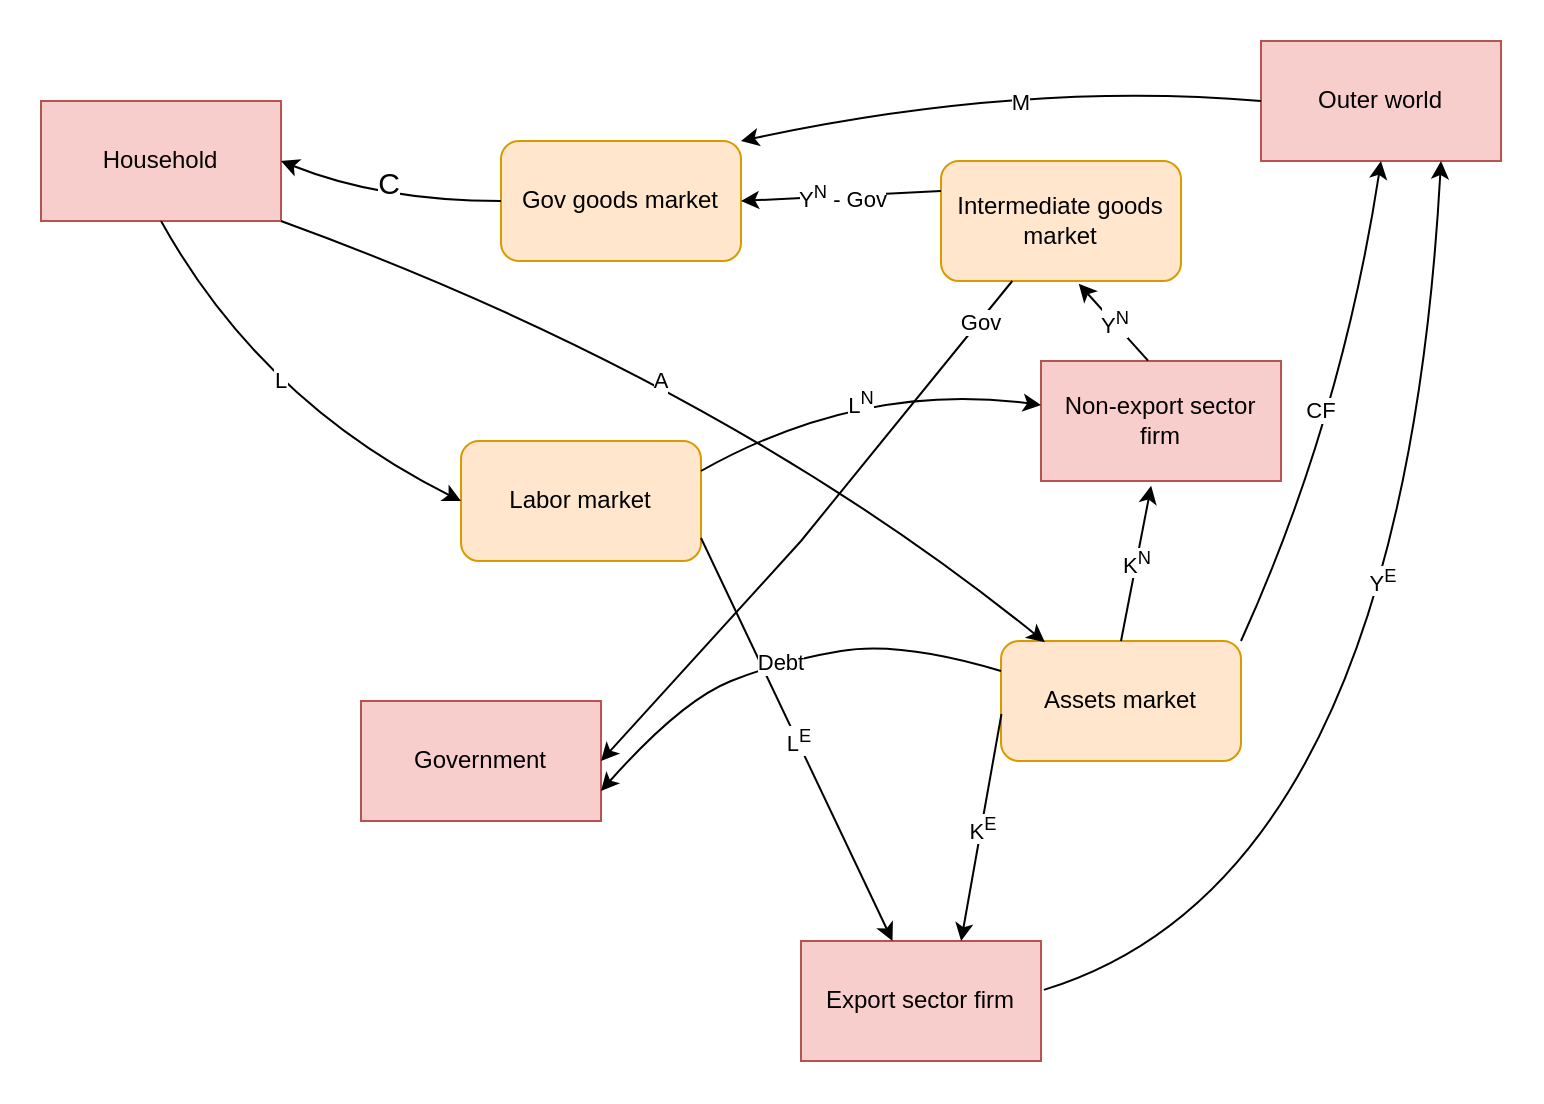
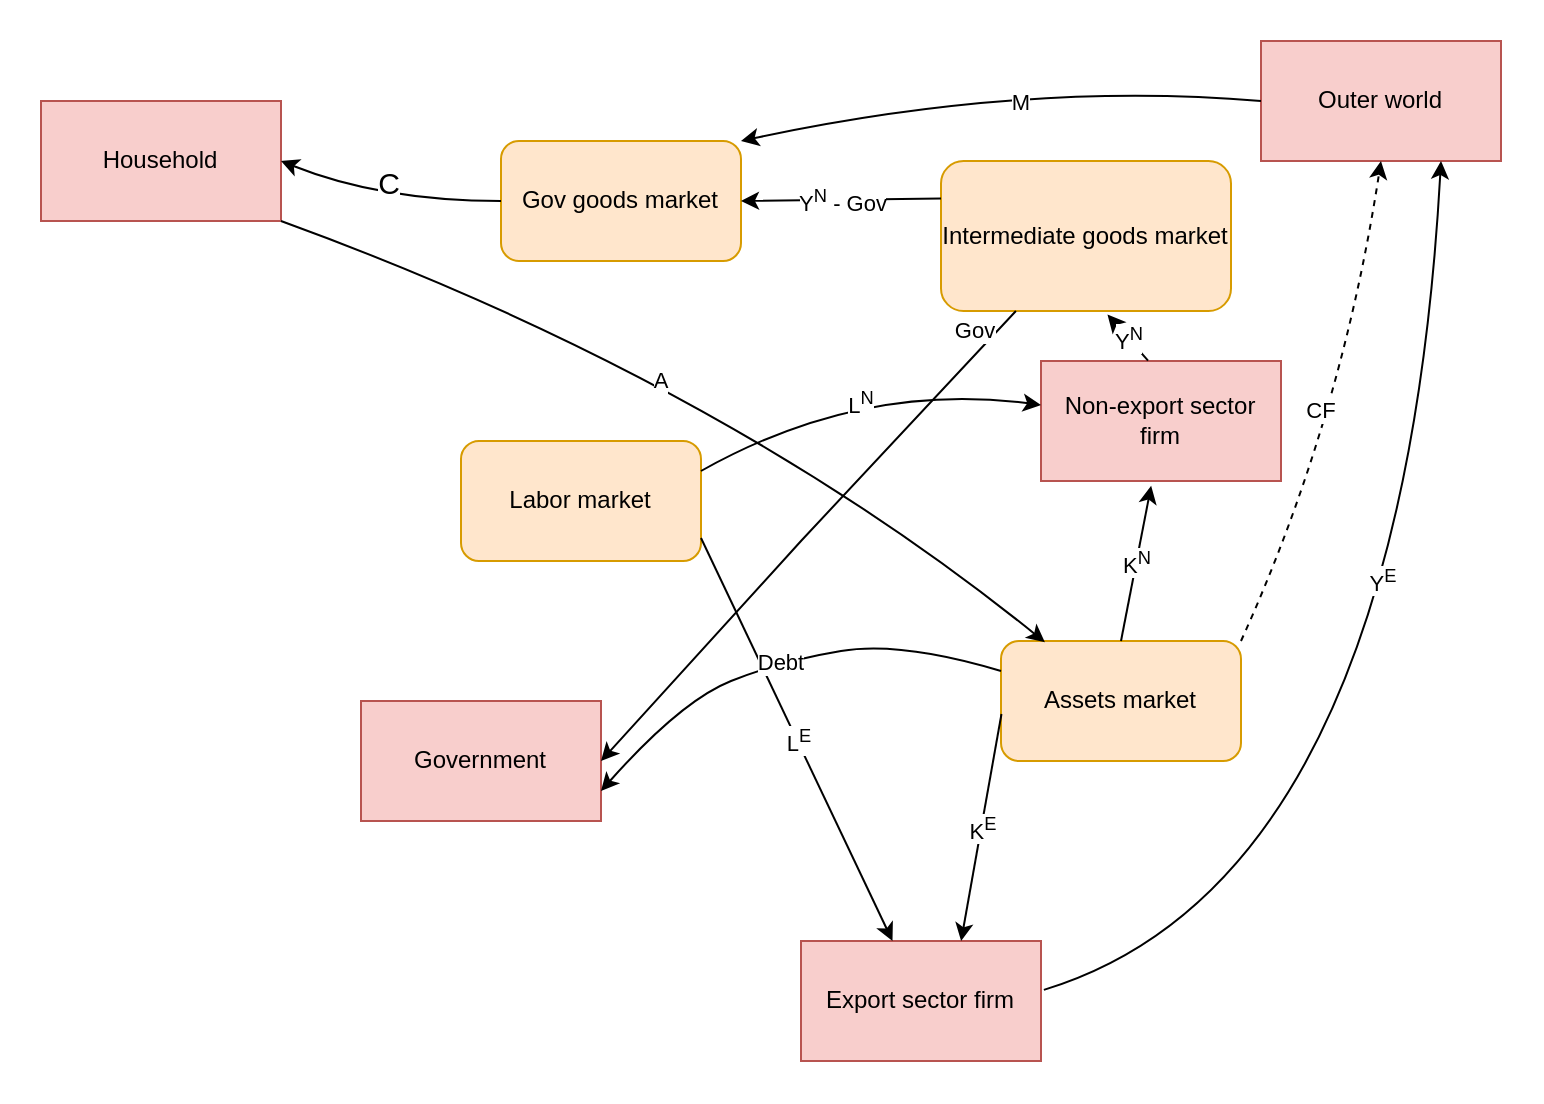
- <mxCell id="9" value="Intermediate goods market" style="rounded=1;whiteSpace=wrap;html=1;fillColor=#ffe6cc;strokeColor=#d79b00;" vertex="1" parent="1"><mxGeometry x="470" y="80" width="120" height="60" as="geometry" /></mxCell>
+ <mxCell id="9" value="Intermediate goods market" style="rounded=1;whiteSpace=wrap;html=1;fillColor=#ffe6cc;strokeColor=#d79b00;" vertex="1" parent="1"><mxGeometry x="470" y="80" width="145" height="75" as="geometry" /></mxCell>
- <mxCell id="27" value="" style="endArrow=classic;html=1;entryX=0.5;entryY=1;entryDx=0;entryDy=0;exitX=1;exitY=0;exitDx=0;exitDy=0;curved=1;" edge="1" parent="1" source="10" target="6"><mxGeometry relative="1" as="geometry"><mxPoint x="630" y="350" as="sourcePoint" /><mxPoint x="730" y="390" as="targetPoint" /><Array as="points"><mxPoint x="670" y="210" /></Array></mxGeometry></mxCell>
+ <mxCell id="27" value="" style="endArrow=classic;html=1;entryX=0.5;entryY=1;entryDx=0;entryDy=0;exitX=1;exitY=0;exitDx=0;exitDy=0;curved=1;dashed=1;" edge="1" parent="1" source="10" target="6"><mxGeometry relative="1" as="geometry"><mxPoint x="630" y="350" as="sourcePoint" /><mxPoint x="730" y="390" as="targetPoint" /><Array as="points"><mxPoint x="670" y="210" /></Array></mxGeometry></mxCell>
- <mxCell id="17" value="" style="endArrow=classic;html=1;exitX=0.5;exitY=1;exitDx=0;exitDy=0;entryX=0;entryY=0.5;entryDx=0;entryDy=0;curved=1;" edge="1" parent="1" source="2" target="7"><mxGeometry relative="1" as="geometry"><mxPoint x="120" y="190" as="sourcePoint" /><mxPoint x="220" y="190" as="targetPoint" /><Array as="points"><mxPoint x="130" y="200" /></Array></mxGeometry></mxCell>
- <mxCell id="18" value="L" style="edgeLabel;resizable=0;html=1;align=center;verticalAlign=middle;" connectable="0" vertex="1" parent="17"><mxGeometry relative="1" as="geometry"><mxPoint x="6" y="-12" as="offset" /></mxGeometry></mxCell>
